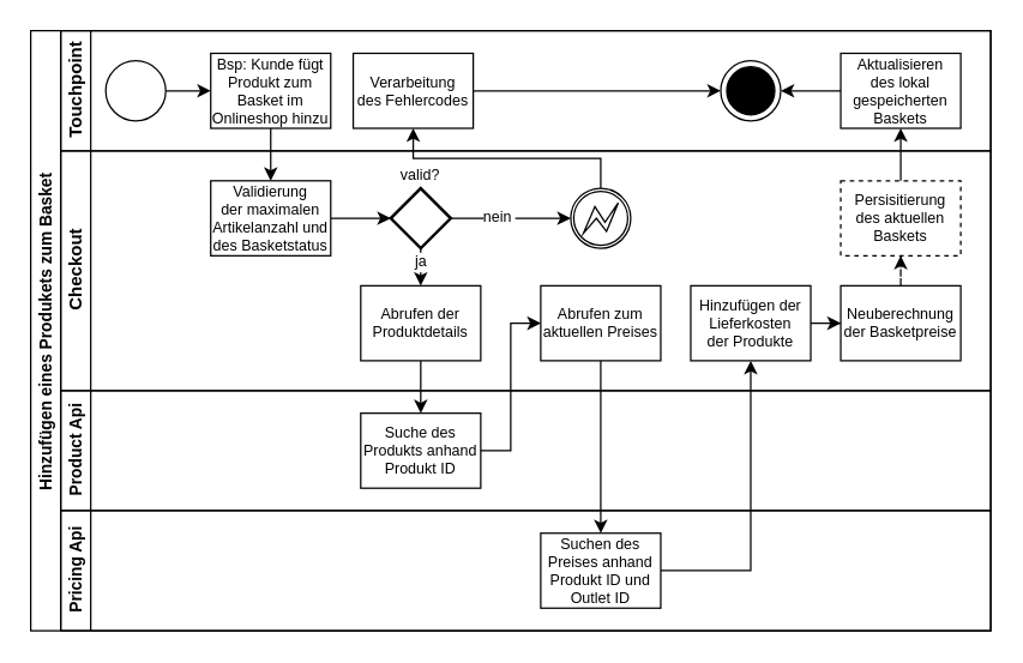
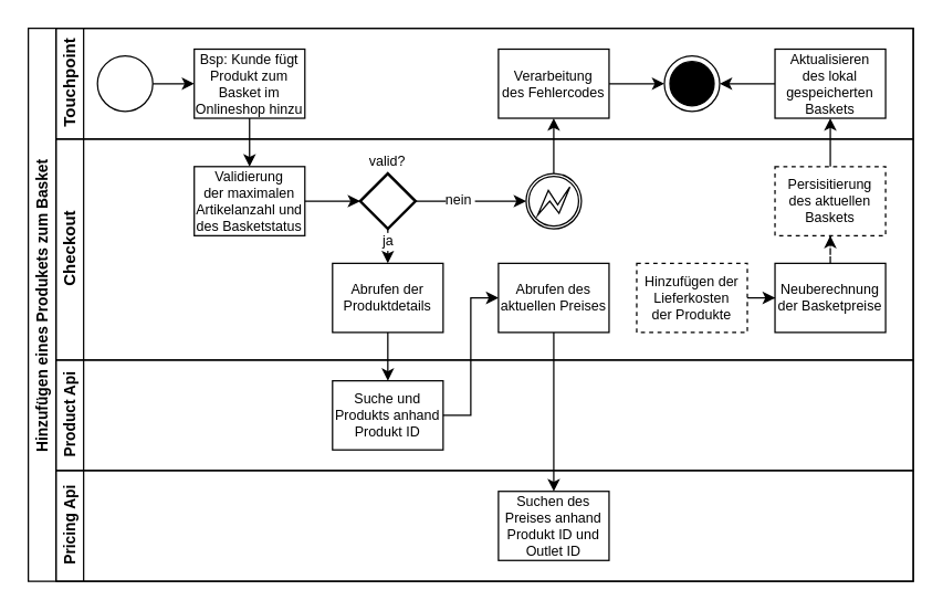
- <mxCell id="8" value="Verarbeitung&#10;des Fehlercodes" style="rounded=0;fontFamily=Helvetica;fontSize=10;fontColor=#000000;align=center;strokeColor=#000000;fillColor=#FFFFFF;" parent="3" vertex="1"><mxGeometry x="195" y="15" width="80" height="50" as="geometry" /></mxCell>
+ <mxCell id="8" value="Verarbeitung&#10;des Fehlercodes" style="rounded=0;fontFamily=Helvetica;fontSize=10;fontColor=#000000;align=center;strokeColor=#000000;fillColor=#FFFFFF;" parent="3" vertex="1"><mxGeometry x="320" y="15" width="80" height="50" as="geometry" /></mxCell>
- <mxCell id="24" value="Abrufen zum&#10;aktuellen Preises" style="rounded=0;fontFamily=Helvetica;fontSize=10;fontColor=#000000;align=center;strokeColor=#000000;fillColor=#FFFFFF;" parent="13" vertex="1"><mxGeometry x="320" y="90" width="80" height="50" as="geometry" /></mxCell>
+ <mxCell id="24" value="Abrufen des&#10;aktuellen Preises" style="rounded=0;fontFamily=Helvetica;fontSize=10;fontColor=#000000;align=center;strokeColor=#000000;fillColor=#FFFFFF;" parent="13" vertex="1"><mxGeometry x="320" y="90" width="80" height="50" as="geometry" /></mxCell>
- <mxCell id="26" value="Hinzufügen der&#10;Lieferkosten&#10;der Produkte" style="rounded=0;fontFamily=Helvetica;fontSize=10;fontColor=#000000;align=center;strokeColor=#000000;fillColor=#FFFFFF;" parent="13" vertex="1"><mxGeometry x="420" y="90" width="80" height="50" as="geometry" /></mxCell>
+ <mxCell id="26" value="Hinzufügen der&#10;Lieferkosten&#10;der Produkte" style="rounded=0;fontFamily=Helvetica;fontSize=10;fontColor=#000000;align=center;strokeColor=#000000;fillColor=#FFFFFF;dashed=1;" parent="13" vertex="1"><mxGeometry x="420" y="90" width="80" height="50" as="geometry" /></mxCell>
- <mxCell id="32" value="Suche des &#10;Produkts anhand&#10;Produkt ID" style="rounded=0;fontFamily=Helvetica;fontSize=10;fontColor=#000000;align=center;strokeColor=#000000;fillColor=#FFFFFF;" parent="29" vertex="1"><mxGeometry x="200" y="-65" width="80" height="50" as="geometry" /></mxCell>
+ <mxCell id="32" value="Suche und &#10;Produkts anhand&#10;Produkt ID" style="rounded=0;fontFamily=Helvetica;fontSize=10;fontColor=#000000;align=center;strokeColor=#000000;fillColor=#FFFFFF;" parent="29" vertex="1"><mxGeometry x="200" y="-65" width="80" height="50" as="geometry" /></mxCell>
- <mxCell id="39" style="edgeStyle=orthogonalEdgeStyle;rounded=0;orthogonalLoop=1;jettySize=auto;html=1;exitX=1;exitY=0.5;exitDx=0;exitDy=0;" parent="2" source="33" target="26" edge="1"><mxGeometry relative="1" as="geometry" /></mxCell>
